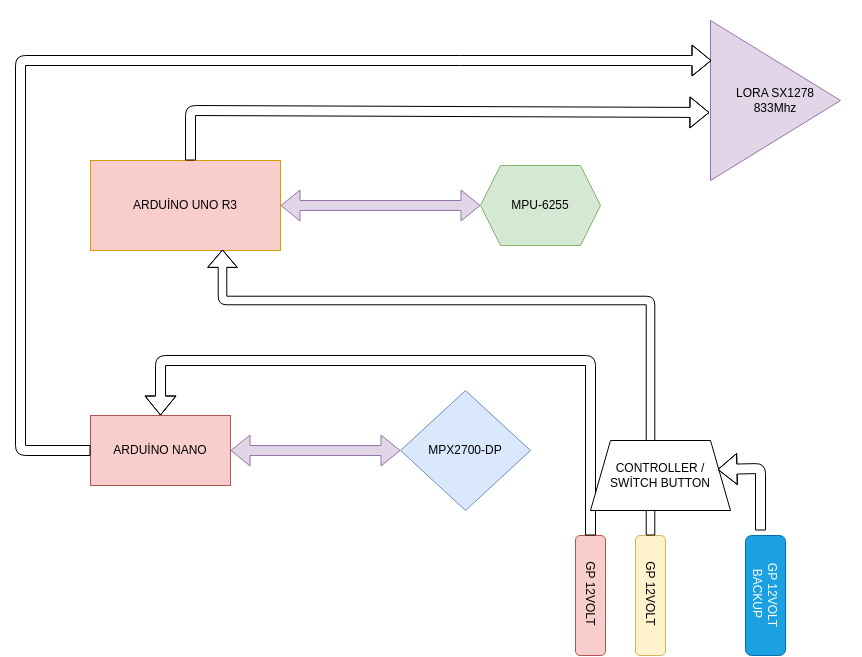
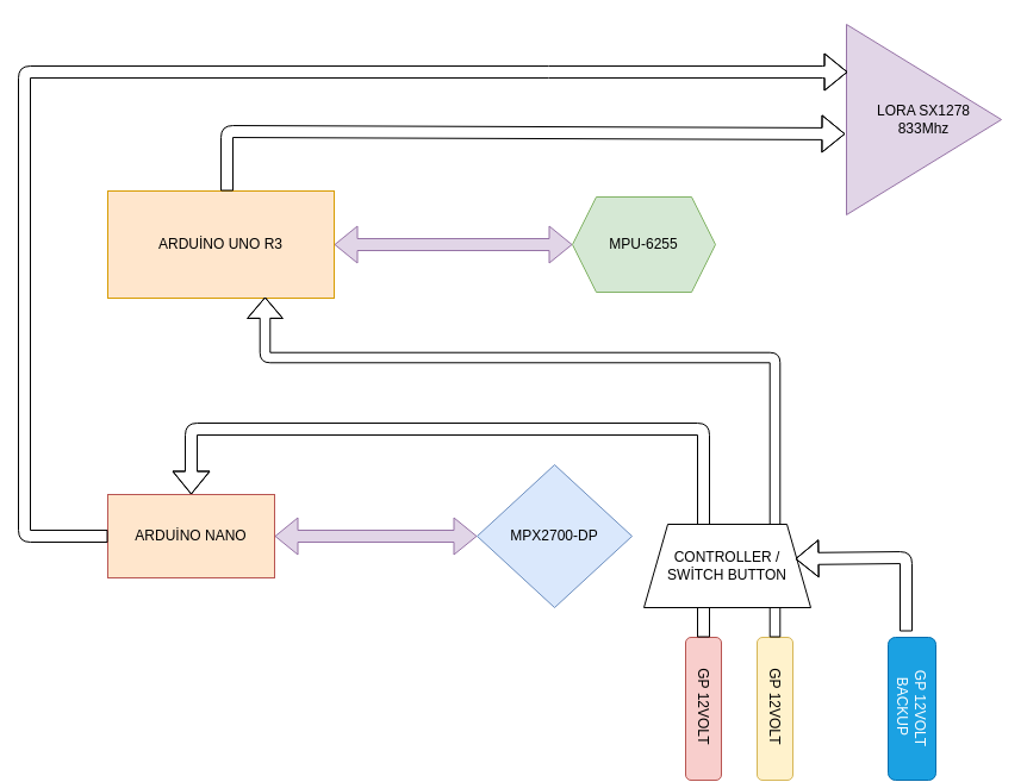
- <mxCell id="2" value="ARDUİNO UNO R3&lt;br&gt;" style="rounded=0;whiteSpace=wrap;html=1;align=center;fillColor=#f8cecc;strokeColor=#d79b00;" parent="1" vertex="1"><mxGeometry x="90" y="160" width="190" height="90" as="geometry" /></mxCell>
+ <mxCell id="2" value="ARDUİNO UNO R3&lt;br&gt;" style="rounded=0;whiteSpace=wrap;html=1;align=center;fillColor=#ffe6cc;strokeColor=#d79b00;" parent="1" vertex="1"><mxGeometry x="90" y="160" width="190" height="90" as="geometry" /></mxCell>
- <mxCell id="5" value="ARDUİNO NANO" style="rounded=0;whiteSpace=wrap;html=1;fillColor=#f8cecc;strokeColor=#b85450;" parent="1" vertex="1"><mxGeometry x="90" y="415" width="140" height="70" as="geometry" /></mxCell>
+ <mxCell id="5" value="ARDUİNO NANO" style="rounded=0;whiteSpace=wrap;html=1;fillColor=#ffe6cc;strokeColor=#b85450;" parent="1" vertex="1"><mxGeometry x="90" y="415" width="140" height="70" as="geometry" /></mxCell>
- <mxCell id="13" value="CONTROLLER /&lt;br&gt;SWİTCH BUTTON" style="shape=trapezoid;perimeter=trapezoidPerimeter;whiteSpace=wrap;html=1;fixedSize=1;" parent="1" vertex="1"><mxGeometry x="590" y="440" width="140" height="70" as="geometry" /></mxCell>
+ <mxCell id="13" value="CONTROLLER /&lt;br&gt;SWİTCH BUTTON" style="shape=trapezoid;perimeter=trapezoidPerimeter;whiteSpace=wrap;html=1;fixedSize=1;" parent="1" vertex="1"><mxGeometry x="540" y="440" width="140" height="70" as="geometry" /></mxCell>
